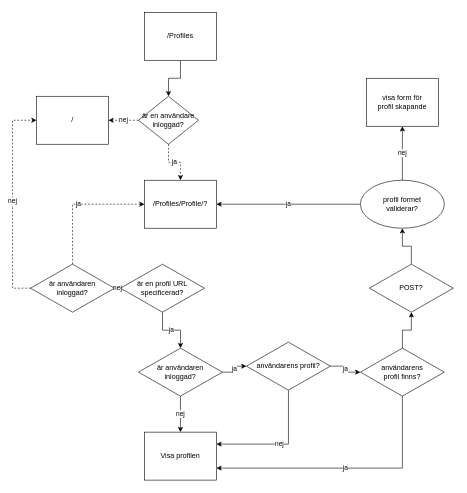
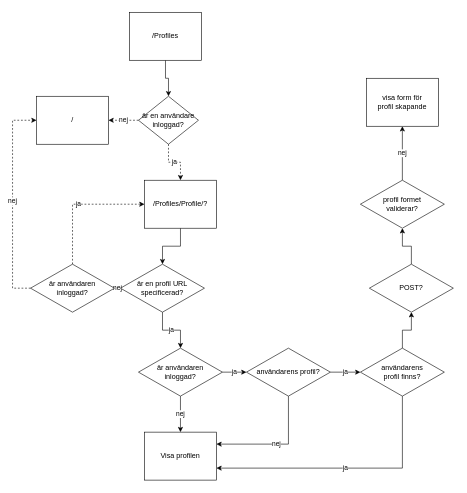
- <mxCell id="3" value="/Profiles" style="rounded=0;whiteSpace=wrap;html=1;" vertex="1" parent="1"><mxGeometry x="240.06" y="20" width="120" height="80" as="geometry" /></mxCell>
+ <mxCell id="3" value="/Profiles" style="rounded=0;whiteSpace=wrap;html=1;" vertex="1" parent="1"><mxGeometry x="215.06" y="20" width="120" height="80" as="geometry" /></mxCell>
- <mxCell id="28" value="ja" style="edgeStyle=orthogonalEdgeStyle;rounded=0;orthogonalLoop=1;jettySize=auto;html=1;entryX=1;entryY=0.5;entryDx=0;entryDy=0;" edge="1" parent="1" source="30" target="5"><mxGeometry relative="1" as="geometry"><mxPoint x="370.06" y="340" as="targetPoint" /></mxGeometry></mxCell>
- <mxCell id="30" value="profil formet&lt;br&gt;validerar?" style="ellipse;whiteSpace=wrap;html=1;" vertex="1" parent="1"><mxGeometry x="600.06" y="300" width="140" height="80" as="geometry" /></mxCell>
+ <mxCell id="30" value="profil formet&lt;br&gt;validerar?" style="rhombus;whiteSpace=wrap;html=1;rounded=0;" vertex="1" parent="1"><mxGeometry x="600.06" y="300" width="140" height="80" as="geometry" /></mxCell>
+ <mxCell id="4" value="" style="edgeStyle=orthogonalEdgeStyle;rounded=0;orthogonalLoop=1;jettySize=auto;html=1;" edge="1" parent="1" source="5" target="12"><mxGeometry relative="1" as="geometry"><mxPoint x="300.06" y="460" as="targetPoint" /></mxGeometry></mxCell>
- <mxCell id="21" value="användarens profil?" style="rhombus;whiteSpace=wrap;html=1;rounded=0;" vertex="1" parent="1"><mxGeometry x="410.06" y="570" width="140" height="80" as="geometry" /></mxCell>
+ <mxCell id="21" value="användarens profil?" style="rhombus;whiteSpace=wrap;html=1;rounded=0;" vertex="1" parent="1"><mxGeometry x="410.06" y="580" width="140" height="80" as="geometry" /></mxCell>
